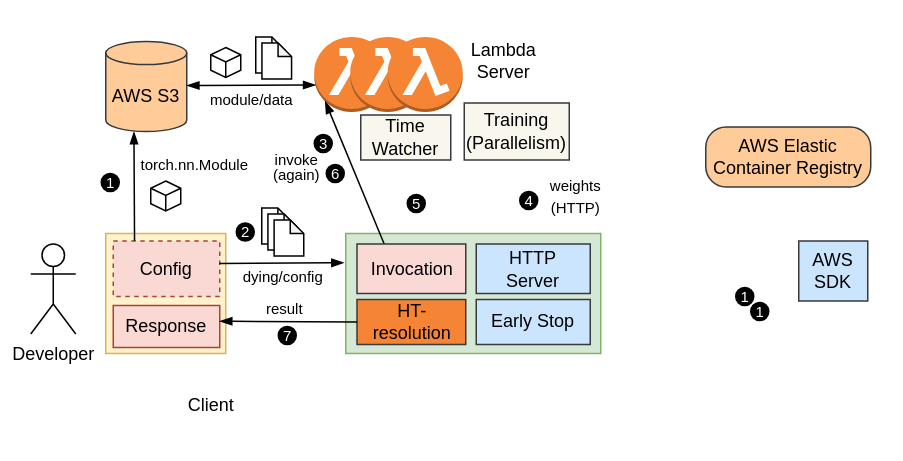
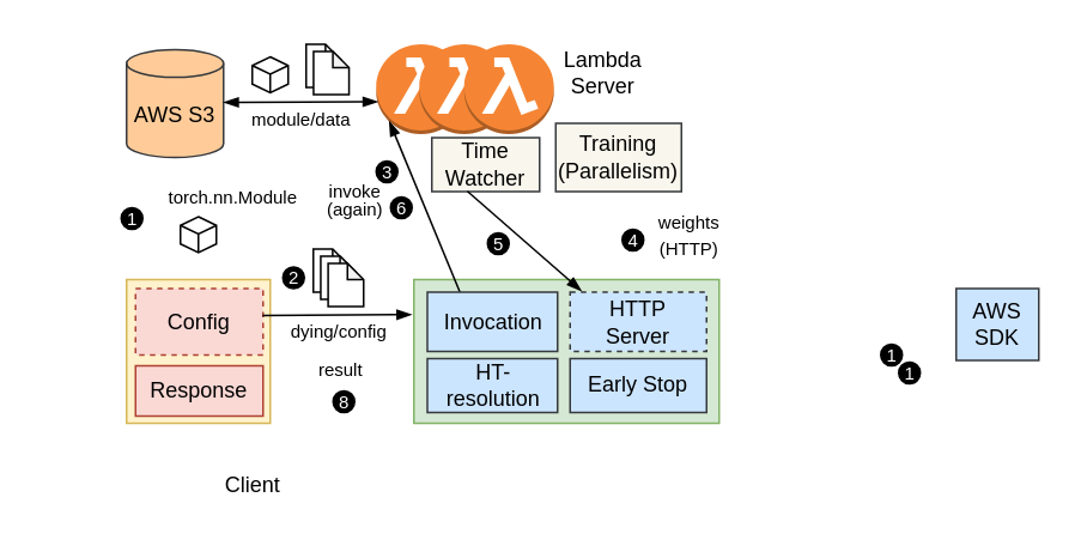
- <mxCell id="2" value="AWS Elastic Container Registry" style="rounded=1;whiteSpace=wrap;html=1;fillColor=#ffcc99;strokeColor=#36393d;arcSize=34;" parent="1" vertex="1"><mxGeometry x="470" y="84" width="110" height="40" as="geometry" /></mxCell>
- <mxCell id="16" value="" style="endArrow=blockThin;html=1;rounded=0;exitX=0.2;exitY=0;exitDx=0;exitDy=0;exitPerimeter=0;entryX=0.348;entryY=1.001;entryDx=0;entryDy=0;entryPerimeter=0;endFill=1;" parent="1" source="15" target="3" edge="1"><mxGeometry width="50" height="50" relative="1" as="geometry"><mxPoint x="89.71" y="151" as="sourcePoint" /><mxPoint x="90" y="86" as="targetPoint" /></mxGeometry></mxCell>
+ <mxCell id="48" value="" style="endArrow=blockThin;html=1;rounded=0;exitX=0.33;exitY=0.994;exitDx=0;exitDy=0;exitPerimeter=0;entryX=0.084;entryY=-0.019;entryDx=0;entryDy=0;entryPerimeter=0;endFill=1;" parent="1" source="27" target="26" edge="1"><mxGeometry width="50" height="50" relative="1" as="geometry"><mxPoint x="290" y="185" as="sourcePoint" /><mxPoint x="340" y="135" as="targetPoint" /></mxGeometry></mxCell>
- <mxCell id="30" value="Invocation" style="rounded=0;whiteSpace=wrap;html=1;fillColor=#fad9d5;strokeColor=#36393d;" parent="1" vertex="1"><mxGeometry x="237.5" y="162" width="72.5" height="33" as="geometry" /></mxCell>
+ <mxCell id="30" value="Invocation" style="rounded=0;whiteSpace=wrap;html=1;fillColor=#cce5ff;strokeColor=#36393d;" parent="1" vertex="1"><mxGeometry x="237.5" y="162" width="72.5" height="33" as="geometry" /></mxCell>
- <mxCell id="26" value="HTTP&lt;br&gt;Server" style="rounded=0;whiteSpace=wrap;html=1;fillColor=#cce5ff;strokeColor=#36393d;" parent="1" vertex="1"><mxGeometry x="317" y="162" width="76" height="33" as="geometry" /></mxCell>
+ <mxCell id="26" value="HTTP&lt;br&gt;Server" style="rounded=0;whiteSpace=wrap;html=1;fillColor=#cce5ff;strokeColor=#36393d;dashed=1;" parent="1" vertex="1"><mxGeometry x="317" y="162" width="76" height="33" as="geometry" /></mxCell>
- <mxCell id="7" value="Developer" style="shape=umlActor;verticalLabelPosition=bottom;verticalAlign=top;html=1;outlineConnect=0;" parent="1" vertex="1"><mxGeometry x="20" y="162" width="30" height="60" as="geometry" /></mxCell>
- <mxCell id="36" value="" style="endArrow=blockThin;html=1;rounded=0;exitX=0;exitY=0.5;exitDx=0;exitDy=0;entryX=0.999;entryY=0.374;entryDx=0;entryDy=0;endFill=1;entryPerimeter=0;" parent="1" source="32" target="33" edge="1"><mxGeometry width="50" height="50" relative="1" as="geometry"><mxPoint x="237.5" y="211" as="sourcePoint" /><mxPoint x="147" y="214" as="targetPoint" /></mxGeometry></mxCell>
- <mxCell id="32" value="HT-resolution" style="rounded=0;whiteSpace=wrap;html=1;fillColor=#f58534;strokeColor=#36393d;" parent="1" vertex="1"><mxGeometry x="237.5" y="199" width="72.5" height="30" as="geometry" /></mxCell>
+ <mxCell id="32" value="HT-resolution" style="rounded=0;whiteSpace=wrap;html=1;fillColor=#cce5ff;strokeColor=#36393d;" parent="1" vertex="1"><mxGeometry x="237.5" y="199" width="72.5" height="30" as="geometry" /></mxCell>
- <mxCell id="46" value="7" style="verticalLabelPosition=middle;verticalAlign=middle;html=1;shape=mxgraph.flowchart.on-page_reference;fillColor=#000000;labelPosition=center;align=center;fontColor=#FFFFFF;fontSize=10;" parent="1" vertex="1"><mxGeometry x="185" y="217" width="12" height="12" as="geometry" /></mxCell>
+ <mxCell id="46" value="8" style="verticalLabelPosition=middle;verticalAlign=middle;html=1;shape=mxgraph.flowchart.on-page_reference;fillColor=#000000;labelPosition=center;align=center;fontColor=#FFFFFF;fontSize=10;" parent="1" vertex="1"><mxGeometry x="185" y="217" width="12" height="12" as="geometry" /></mxCell>
